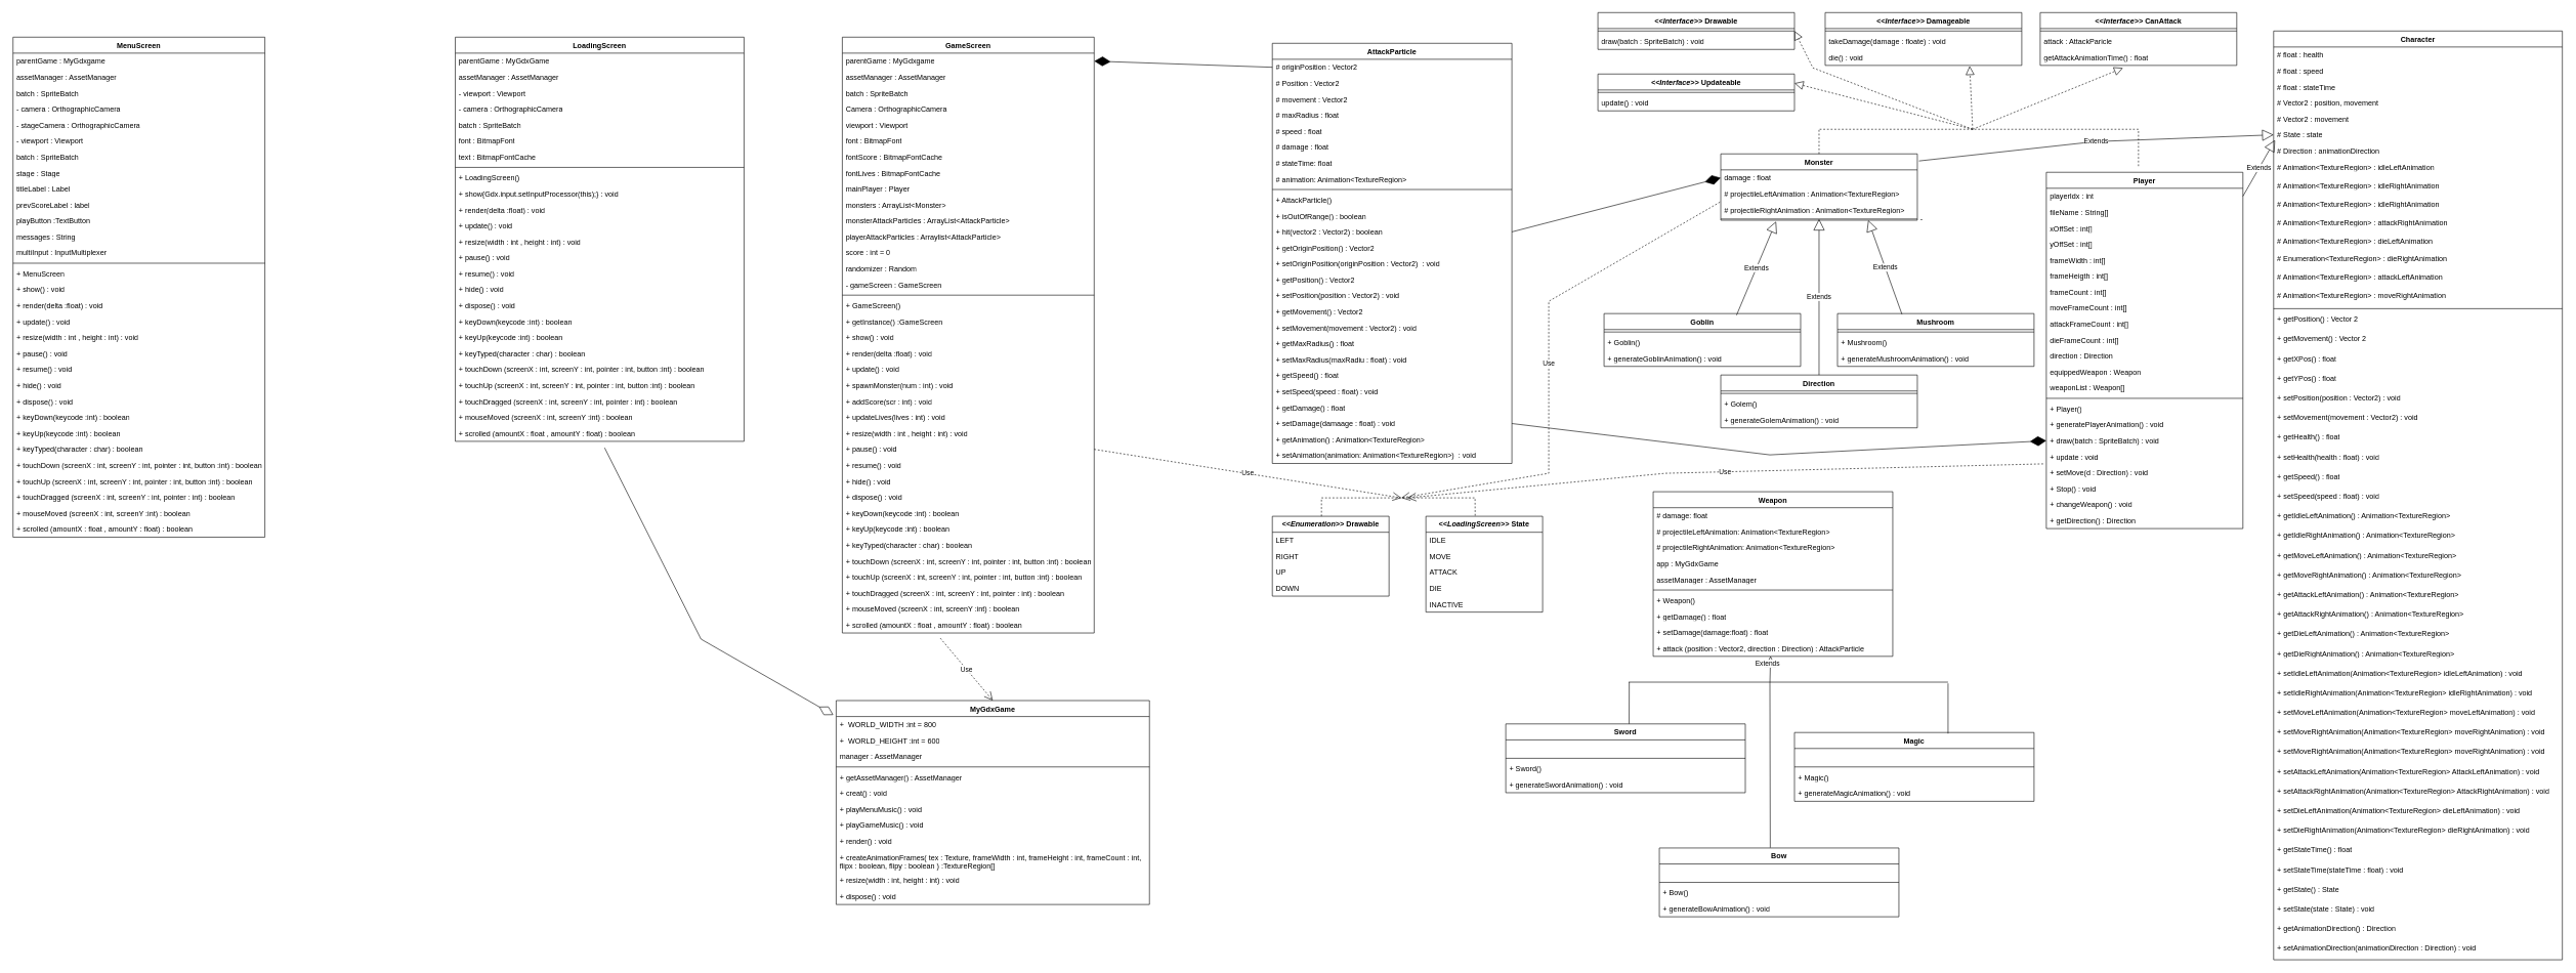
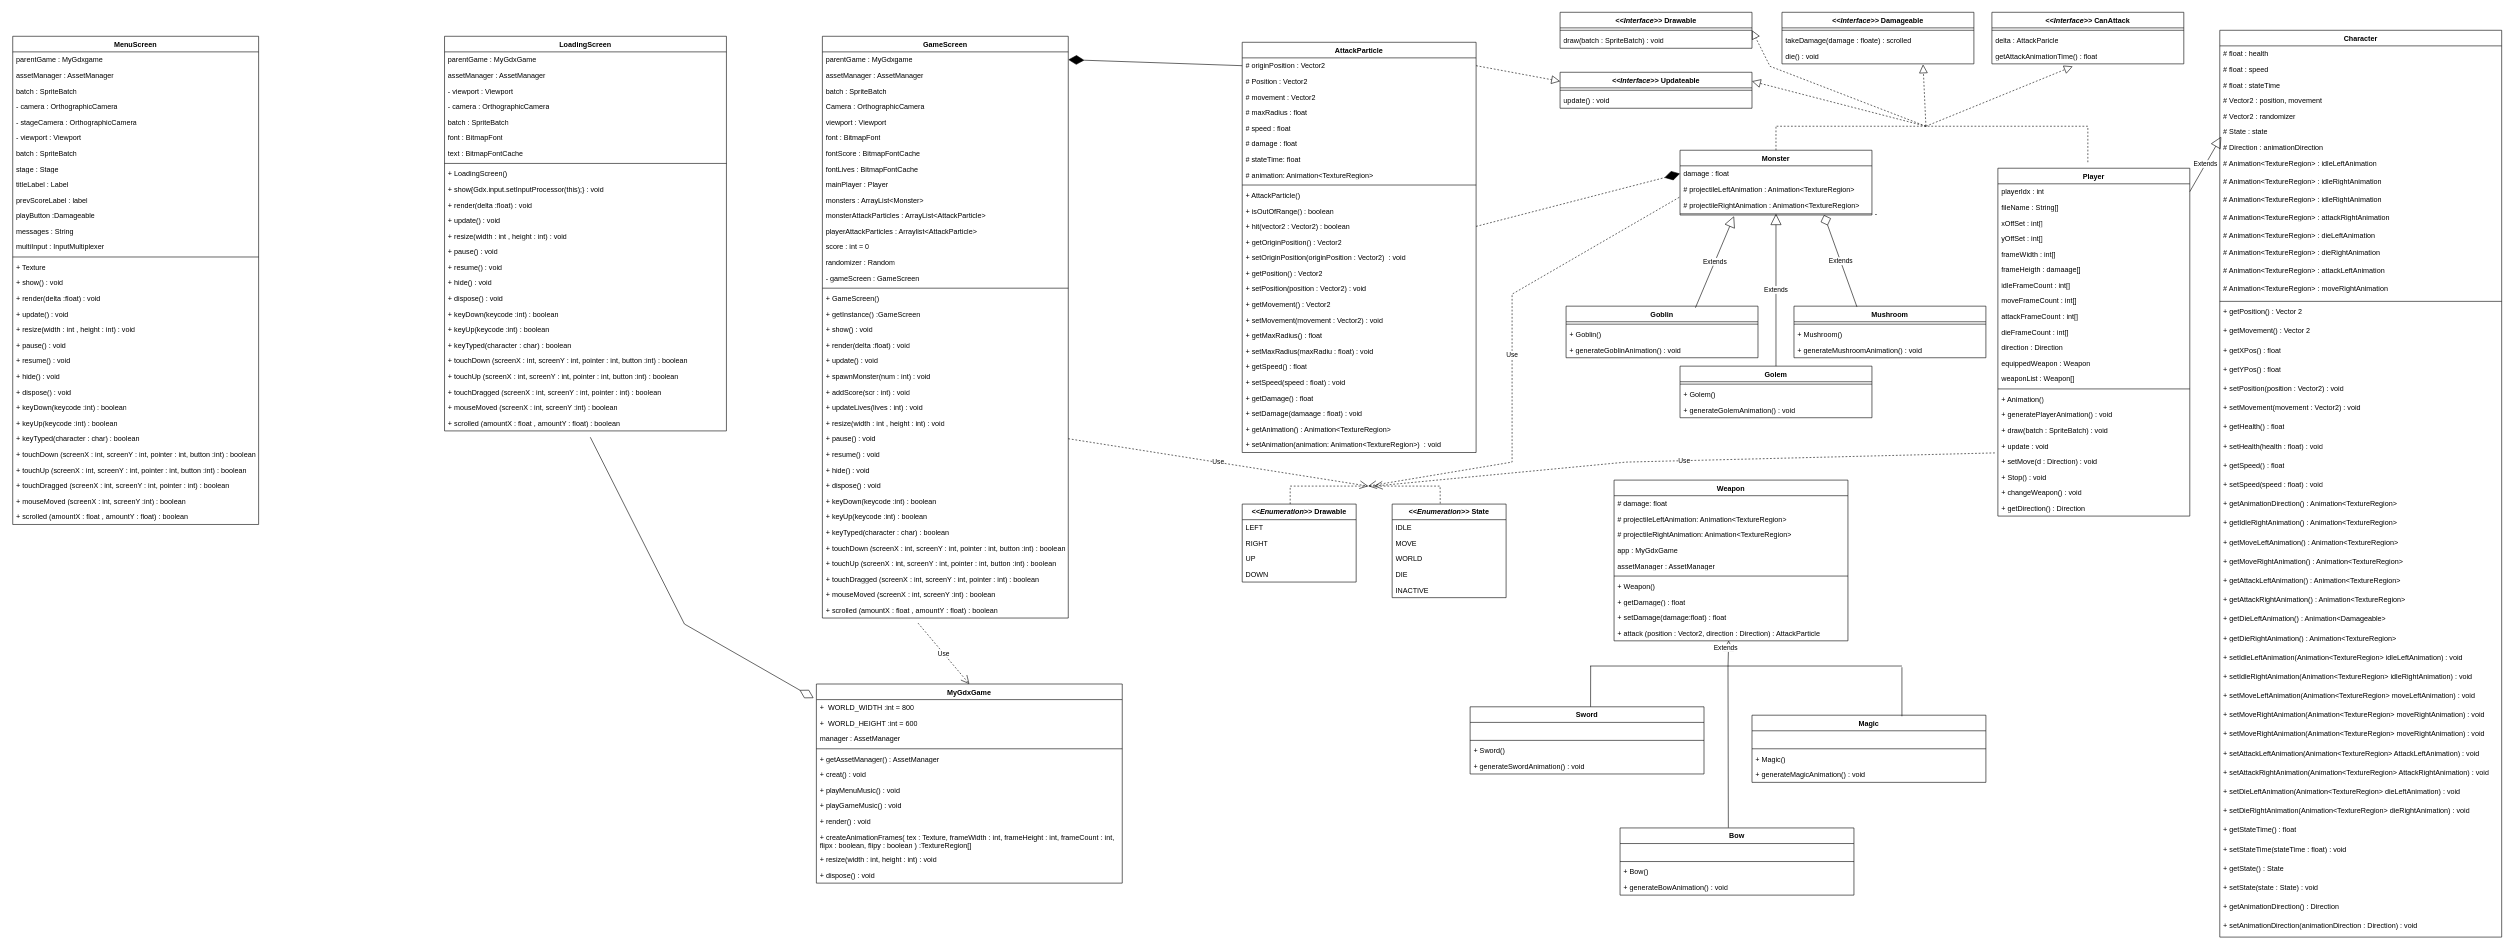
- <mxCell id="118" value="takeDamage(damage : floate) : void" style="text;strokeColor=none;fillColor=none;align=left;verticalAlign=top;spacingLeft=4;spacingRight=4;overflow=hidden;rotatable=0;points=[[0,0.5],[1,0.5]];portConstraint=eastwest;whiteSpace=wrap;html=1;" vertex="1" parent="116"><mxGeometry y="34" width="320" height="26" as="geometry" /></mxCell>
+ <mxCell id="118" value="takeDamage(damage : floate) : scrolled" style="text;strokeColor=none;fillColor=none;align=left;verticalAlign=top;spacingLeft=4;spacingRight=4;overflow=hidden;rotatable=0;points=[[0,0.5],[1,0.5]];portConstraint=eastwest;whiteSpace=wrap;html=1;" vertex="1" parent="116"><mxGeometry y="34" width="320" height="26" as="geometry" /></mxCell>
- <mxCell id="114" value="attack : AttackParicle" style="text;strokeColor=none;fillColor=none;align=left;verticalAlign=top;spacingLeft=4;spacingRight=4;overflow=hidden;rotatable=0;points=[[0,0.5],[1,0.5]];portConstraint=eastwest;whiteSpace=wrap;html=1;" vertex="1" parent="112"><mxGeometry y="34" width="320" height="26" as="geometry" /></mxCell>
+ <mxCell id="114" value="delta : AttackParicle" style="text;strokeColor=none;fillColor=none;align=left;verticalAlign=top;spacingLeft=4;spacingRight=4;overflow=hidden;rotatable=0;points=[[0,0.5],[1,0.5]];portConstraint=eastwest;whiteSpace=wrap;html=1;" vertex="1" parent="112"><mxGeometry y="34" width="320" height="26" as="geometry" /></mxCell>
+ <mxCell id="285" value="" style="endArrow=block;dashed=1;endFill=0;endSize=12;html=1;rounded=0;exitX=1;exitY=0.5;exitDx=0;exitDy=0;entryX=0;entryY=0.25;entryDx=0;entryDy=0;" edge="1" parent="1" source="81" target="123"><mxGeometry width="160" relative="1" as="geometry"><mxPoint x="2474" y="102" as="sourcePoint" /><mxPoint x="2610" y="45" as="targetPoint" /></mxGeometry></mxCell>
- <mxCell id="20" value="# Vector2 : movement" style="text;strokeColor=none;fillColor=none;align=left;verticalAlign=top;spacingLeft=4;spacingRight=4;overflow=hidden;rotatable=0;points=[[0,0.5],[1,0.5]];portConstraint=eastwest;whiteSpace=wrap;html=1;" vertex="1" parent="15"><mxGeometry y="130" width="470" height="26" as="geometry" /></mxCell>
+ <mxCell id="20" value="# Vector2 : randomizer" style="text;strokeColor=none;fillColor=none;align=left;verticalAlign=top;spacingLeft=4;spacingRight=4;overflow=hidden;rotatable=0;points=[[0,0.5],[1,0.5]];portConstraint=eastwest;whiteSpace=wrap;html=1;" vertex="1" parent="15"><mxGeometry y="130" width="470" height="26" as="geometry" /></mxCell>
- <mxCell id="268" value="Extends" style="endArrow=block;endSize=16;endFill=0;html=1;rounded=0;exitX=1.008;exitY=0.107;exitDx=0;exitDy=0;exitPerimeter=0;entryX=0;entryY=0.5;entryDx=0;entryDy=0;" edge="1" parent="1" source="107" target="21"><mxGeometry width="160" relative="1" as="geometry"><mxPoint x="3600" y="280" as="sourcePoint" /><mxPoint x="3690" y="210" as="targetPoint" /><Array as="points"><mxPoint x="3410" y="230" /></Array></mxGeometry></mxCell>
- <mxCell id="299" value="" style="endArrow=diamondThin;endFill=1;endSize=24;html=1;rounded=0;exitX=1;exitY=0.5;exitDx=0;exitDy=0;entryX=0;entryY=0.5;entryDx=0;entryDy=0;" edge="1" parent="1" source="92" target="108"><mxGeometry width="160" relative="1" as="geometry"><mxPoint x="2530" y="370" as="sourcePoint" /><mxPoint x="2690" y="370" as="targetPoint" /></mxGeometry></mxCell>
+ <mxCell id="299" value="" style="endArrow=diamondThin;endFill=1;endSize=24;html=1;rounded=0;exitX=1;exitY=0.5;exitDx=0;exitDy=0;entryX=0;entryY=0.5;entryDx=0;entryDy=0;dashed=1;" edge="1" parent="1" source="92" target="108"><mxGeometry width="160" relative="1" as="geometry"><mxPoint x="2530" y="370" as="sourcePoint" /><mxPoint x="2690" y="370" as="targetPoint" /></mxGeometry></mxCell>
- <mxCell id="137" value="playButton :TextButton" style="text;strokeColor=none;fillColor=none;align=left;verticalAlign=top;spacingLeft=4;spacingRight=4;overflow=hidden;rotatable=0;points=[[0,0.5],[1,0.5]];portConstraint=eastwest;whiteSpace=wrap;html=1;" vertex="1" parent="126"><mxGeometry y="286" width="410" height="26" as="geometry" /></mxCell>
+ <mxCell id="137" value="playButton :Damageable" style="text;strokeColor=none;fillColor=none;align=left;verticalAlign=top;spacingLeft=4;spacingRight=4;overflow=hidden;rotatable=0;points=[[0,0.5],[1,0.5]];portConstraint=eastwest;whiteSpace=wrap;html=1;" vertex="1" parent="126"><mxGeometry y="286" width="410" height="26" as="geometry" /></mxCell>
- <mxCell id="272" value="Extends" style="endArrow=block;endSize=16;endFill=0;html=1;rounded=0;exitX=0.328;exitY=0.013;exitDx=0;exitDy=0;exitPerimeter=0;entryX=0.75;entryY=1;entryDx=0;entryDy=0;" edge="1" parent="1" source="166" target="107"><mxGeometry width="160" relative="1" as="geometry"><mxPoint x="3210" y="452" as="sourcePoint" /><mxPoint x="2960" y="360" as="targetPoint" /></mxGeometry></mxCell>
+ <mxCell id="272" value="Extends" style="endArrow=diamond;endSize=16;endFill=0;html=1;rounded=0;exitX=0.328;exitY=0.013;exitDx=0;exitDy=0;exitPerimeter=0;entryX=0.75;entryY=1;entryDx=0;entryDy=0;" edge="1" parent="1" source="166" target="107"><mxGeometry width="160" relative="1" as="geometry"><mxPoint x="3210" y="452" as="sourcePoint" /><mxPoint x="2960" y="360" as="targetPoint" /></mxGeometry></mxCell>
- <mxCell id="28" value="# Enumeration&amp;lt;TextureRegion&amp;gt; : dieRightAnimation" style="text;strokeColor=none;fillColor=none;align=left;verticalAlign=top;spacingLeft=4;spacingRight=4;overflow=hidden;rotatable=0;points=[[0,0.5],[1,0.5]];portConstraint=eastwest;whiteSpace=wrap;html=1;" vertex="1" parent="15"><mxGeometry y="358" width="470" height="30" as="geometry" /></mxCell>
+ <mxCell id="28" value="# Animation&amp;lt;TextureRegion&amp;gt; : dieRightAnimation" style="text;strokeColor=none;fillColor=none;align=left;verticalAlign=top;spacingLeft=4;spacingRight=4;overflow=hidden;rotatable=0;points=[[0,0.5],[1,0.5]];portConstraint=eastwest;whiteSpace=wrap;html=1;" vertex="1" parent="15"><mxGeometry y="358" width="470" height="30" as="geometry" /></mxCell>
- <mxCell id="141" value="+ MenuScreen" style="text;strokeColor=none;fillColor=none;align=left;verticalAlign=top;spacingLeft=4;spacingRight=4;overflow=hidden;rotatable=0;points=[[0,0.5],[1,0.5]];portConstraint=eastwest;whiteSpace=wrap;html=1;" vertex="1" parent="126"><mxGeometry y="372" width="410" height="26" as="geometry" /></mxCell>
+ <mxCell id="141" value="+ Texture" style="text;strokeColor=none;fillColor=none;align=left;verticalAlign=top;spacingLeft=4;spacingRight=4;overflow=hidden;rotatable=0;points=[[0,0.5],[1,0.5]];portConstraint=eastwest;whiteSpace=wrap;html=1;" vertex="1" parent="126"><mxGeometry y="372" width="410" height="26" as="geometry" /></mxCell>
- <mxCell id="176" value="frameHeigth : int[]" style="text;strokeColor=none;fillColor=none;align=left;verticalAlign=top;spacingLeft=4;spacingRight=4;overflow=hidden;rotatable=0;points=[[0,0.5],[1,0.5]];portConstraint=eastwest;whiteSpace=wrap;html=1;" vertex="1" parent="170"><mxGeometry y="156" width="320" height="26" as="geometry" /></mxCell>
+ <mxCell id="176" value="frameHeigth : damaage[]" style="text;strokeColor=none;fillColor=none;align=left;verticalAlign=top;spacingLeft=4;spacingRight=4;overflow=hidden;rotatable=0;points=[[0,0.5],[1,0.5]];portConstraint=eastwest;whiteSpace=wrap;html=1;" vertex="1" parent="170"><mxGeometry y="156" width="320" height="26" as="geometry" /></mxCell>
- <mxCell id="177" value="frameCount : int[]" style="text;strokeColor=none;fillColor=none;align=left;verticalAlign=top;spacingLeft=4;spacingRight=4;overflow=hidden;rotatable=0;points=[[0,0.5],[1,0.5]];portConstraint=eastwest;whiteSpace=wrap;html=1;" vertex="1" parent="170"><mxGeometry y="182" width="320" height="26" as="geometry" /></mxCell>
+ <mxCell id="177" value="idleFrameCount : int[]" style="text;strokeColor=none;fillColor=none;align=left;verticalAlign=top;spacingLeft=4;spacingRight=4;overflow=hidden;rotatable=0;points=[[0,0.5],[1,0.5]];portConstraint=eastwest;whiteSpace=wrap;html=1;" vertex="1" parent="170"><mxGeometry y="182" width="320" height="26" as="geometry" /></mxCell>
- <mxCell id="162" value="Direction" style="swimlane;fontStyle=1;align=center;verticalAlign=top;childLayout=stackLayout;horizontal=1;startSize=26;horizontalStack=0;resizeParent=1;resizeParentMax=0;resizeLast=0;collapsible=1;marginBottom=0;whiteSpace=wrap;html=1;" vertex="1" parent="1"><mxGeometry x="2800" y="610" width="320" height="86" as="geometry" /></mxCell>
+ <mxCell id="162" value="Golem" style="swimlane;fontStyle=1;align=center;verticalAlign=top;childLayout=stackLayout;horizontal=1;startSize=26;horizontalStack=0;resizeParent=1;resizeParentMax=0;resizeLast=0;collapsible=1;marginBottom=0;whiteSpace=wrap;html=1;" vertex="1" parent="1"><mxGeometry x="2800" y="610" width="320" height="86" as="geometry" /></mxCell>
- <mxCell id="185" value="+ Player()" style="text;strokeColor=none;fillColor=none;align=left;verticalAlign=top;spacingLeft=4;spacingRight=4;overflow=hidden;rotatable=0;points=[[0,0.5],[1,0.5]];portConstraint=eastwest;whiteSpace=wrap;html=1;" vertex="1" parent="170"><mxGeometry y="372" width="320" height="26" as="geometry" /></mxCell>
+ <mxCell id="185" value="+ Animation()" style="text;strokeColor=none;fillColor=none;align=left;verticalAlign=top;spacingLeft=4;spacingRight=4;overflow=hidden;rotatable=0;points=[[0,0.5],[1,0.5]];portConstraint=eastwest;whiteSpace=wrap;html=1;" vertex="1" parent="170"><mxGeometry y="372" width="320" height="26" as="geometry" /></mxCell>
- <mxCell id="298" value="" style="endArrow=diamondThin;endFill=1;endSize=24;html=1;rounded=0;exitX=1;exitY=0.5;exitDx=0;exitDy=0;entryX=0;entryY=0.5;entryDx=0;entryDy=0;" edge="1" parent="1" source="104" target="187"><mxGeometry width="160" relative="1" as="geometry"><mxPoint x="3320" y="700" as="sourcePoint" /><mxPoint x="3480" y="700" as="targetPoint" /><Array as="points"><mxPoint x="2880" y="740" /></Array></mxGeometry></mxCell>
- <mxCell id="42" value="+ getIdleLeftAnimation() : Animation&amp;lt;TextureRegion&amp;gt;" style="text;strokeColor=none;fillColor=none;align=left;verticalAlign=top;spacingLeft=4;spacingRight=4;overflow=hidden;rotatable=0;points=[[0,0.5],[1,0.5]];portConstraint=eastwest;whiteSpace=wrap;html=1;" vertex="1" parent="15"><mxGeometry y="776" width="470" height="32" as="geometry" /></mxCell>
+ <mxCell id="42" value="+ getAnimationDirection() : Animation&amp;lt;TextureRegion&amp;gt;" style="text;strokeColor=none;fillColor=none;align=left;verticalAlign=top;spacingLeft=4;spacingRight=4;overflow=hidden;rotatable=0;points=[[0,0.5],[1,0.5]];portConstraint=eastwest;whiteSpace=wrap;html=1;" vertex="1" parent="15"><mxGeometry y="776" width="470" height="32" as="geometry" /></mxCell>
- <mxCell id="291" value="&lt;b&gt;&lt;i style=&quot;border-color: var(--border-color);&quot;&gt;&amp;lt;&amp;lt;LoadingScreen&amp;gt;&amp;gt;&lt;/i&gt;&amp;nbsp;State&lt;/b&gt;" style="swimlane;fontStyle=0;childLayout=stackLayout;horizontal=1;startSize=26;fillColor=none;horizontalStack=0;resizeParent=1;resizeParentMax=0;resizeLast=0;collapsible=1;marginBottom=0;whiteSpace=wrap;html=1;" vertex="1" parent="1"><mxGeometry x="2320" y="840" width="190" height="156" as="geometry" /></mxCell>
+ <mxCell id="291" value="&lt;b&gt;&lt;i style=&quot;border-color: var(--border-color);&quot;&gt;&amp;lt;&amp;lt;Enumeration&amp;gt;&amp;gt;&lt;/i&gt;&amp;nbsp;State&lt;/b&gt;" style="swimlane;fontStyle=0;childLayout=stackLayout;horizontal=1;startSize=26;fillColor=none;horizontalStack=0;resizeParent=1;resizeParentMax=0;resizeLast=0;collapsible=1;marginBottom=0;whiteSpace=wrap;html=1;" vertex="1" parent="1"><mxGeometry x="2320" y="840" width="190" height="156" as="geometry" /></mxCell>
- <mxCell id="294" value="ATTACK" style="text;strokeColor=none;fillColor=none;align=left;verticalAlign=top;spacingLeft=4;spacingRight=4;overflow=hidden;rotatable=0;points=[[0,0.5],[1,0.5]];portConstraint=eastwest;whiteSpace=wrap;html=1;" vertex="1" parent="291"><mxGeometry y="78" width="190" height="26" as="geometry" /></mxCell>
+ <mxCell id="294" value="WORLD" style="text;strokeColor=none;fillColor=none;align=left;verticalAlign=top;spacingLeft=4;spacingRight=4;overflow=hidden;rotatable=0;points=[[0,0.5],[1,0.5]];portConstraint=eastwest;whiteSpace=wrap;html=1;" vertex="1" parent="291"><mxGeometry y="78" width="190" height="26" as="geometry" /></mxCell>
- <mxCell id="48" value="+ getDieLeftAnimation() : Animation&amp;lt;TextureRegion&amp;gt;" style="text;strokeColor=none;fillColor=none;align=left;verticalAlign=top;spacingLeft=4;spacingRight=4;overflow=hidden;rotatable=0;points=[[0,0.5],[1,0.5]];portConstraint=eastwest;whiteSpace=wrap;html=1;" vertex="1" parent="15"><mxGeometry y="968" width="470" height="32" as="geometry" /></mxCell>
+ <mxCell id="48" value="+ getDieLeftAnimation() : Animation&amp;lt;Damageable&amp;gt;" style="text;strokeColor=none;fillColor=none;align=left;verticalAlign=top;spacingLeft=4;spacingRight=4;overflow=hidden;rotatable=0;points=[[0,0.5],[1,0.5]];portConstraint=eastwest;whiteSpace=wrap;html=1;" vertex="1" parent="15"><mxGeometry y="968" width="470" height="32" as="geometry" /></mxCell>
